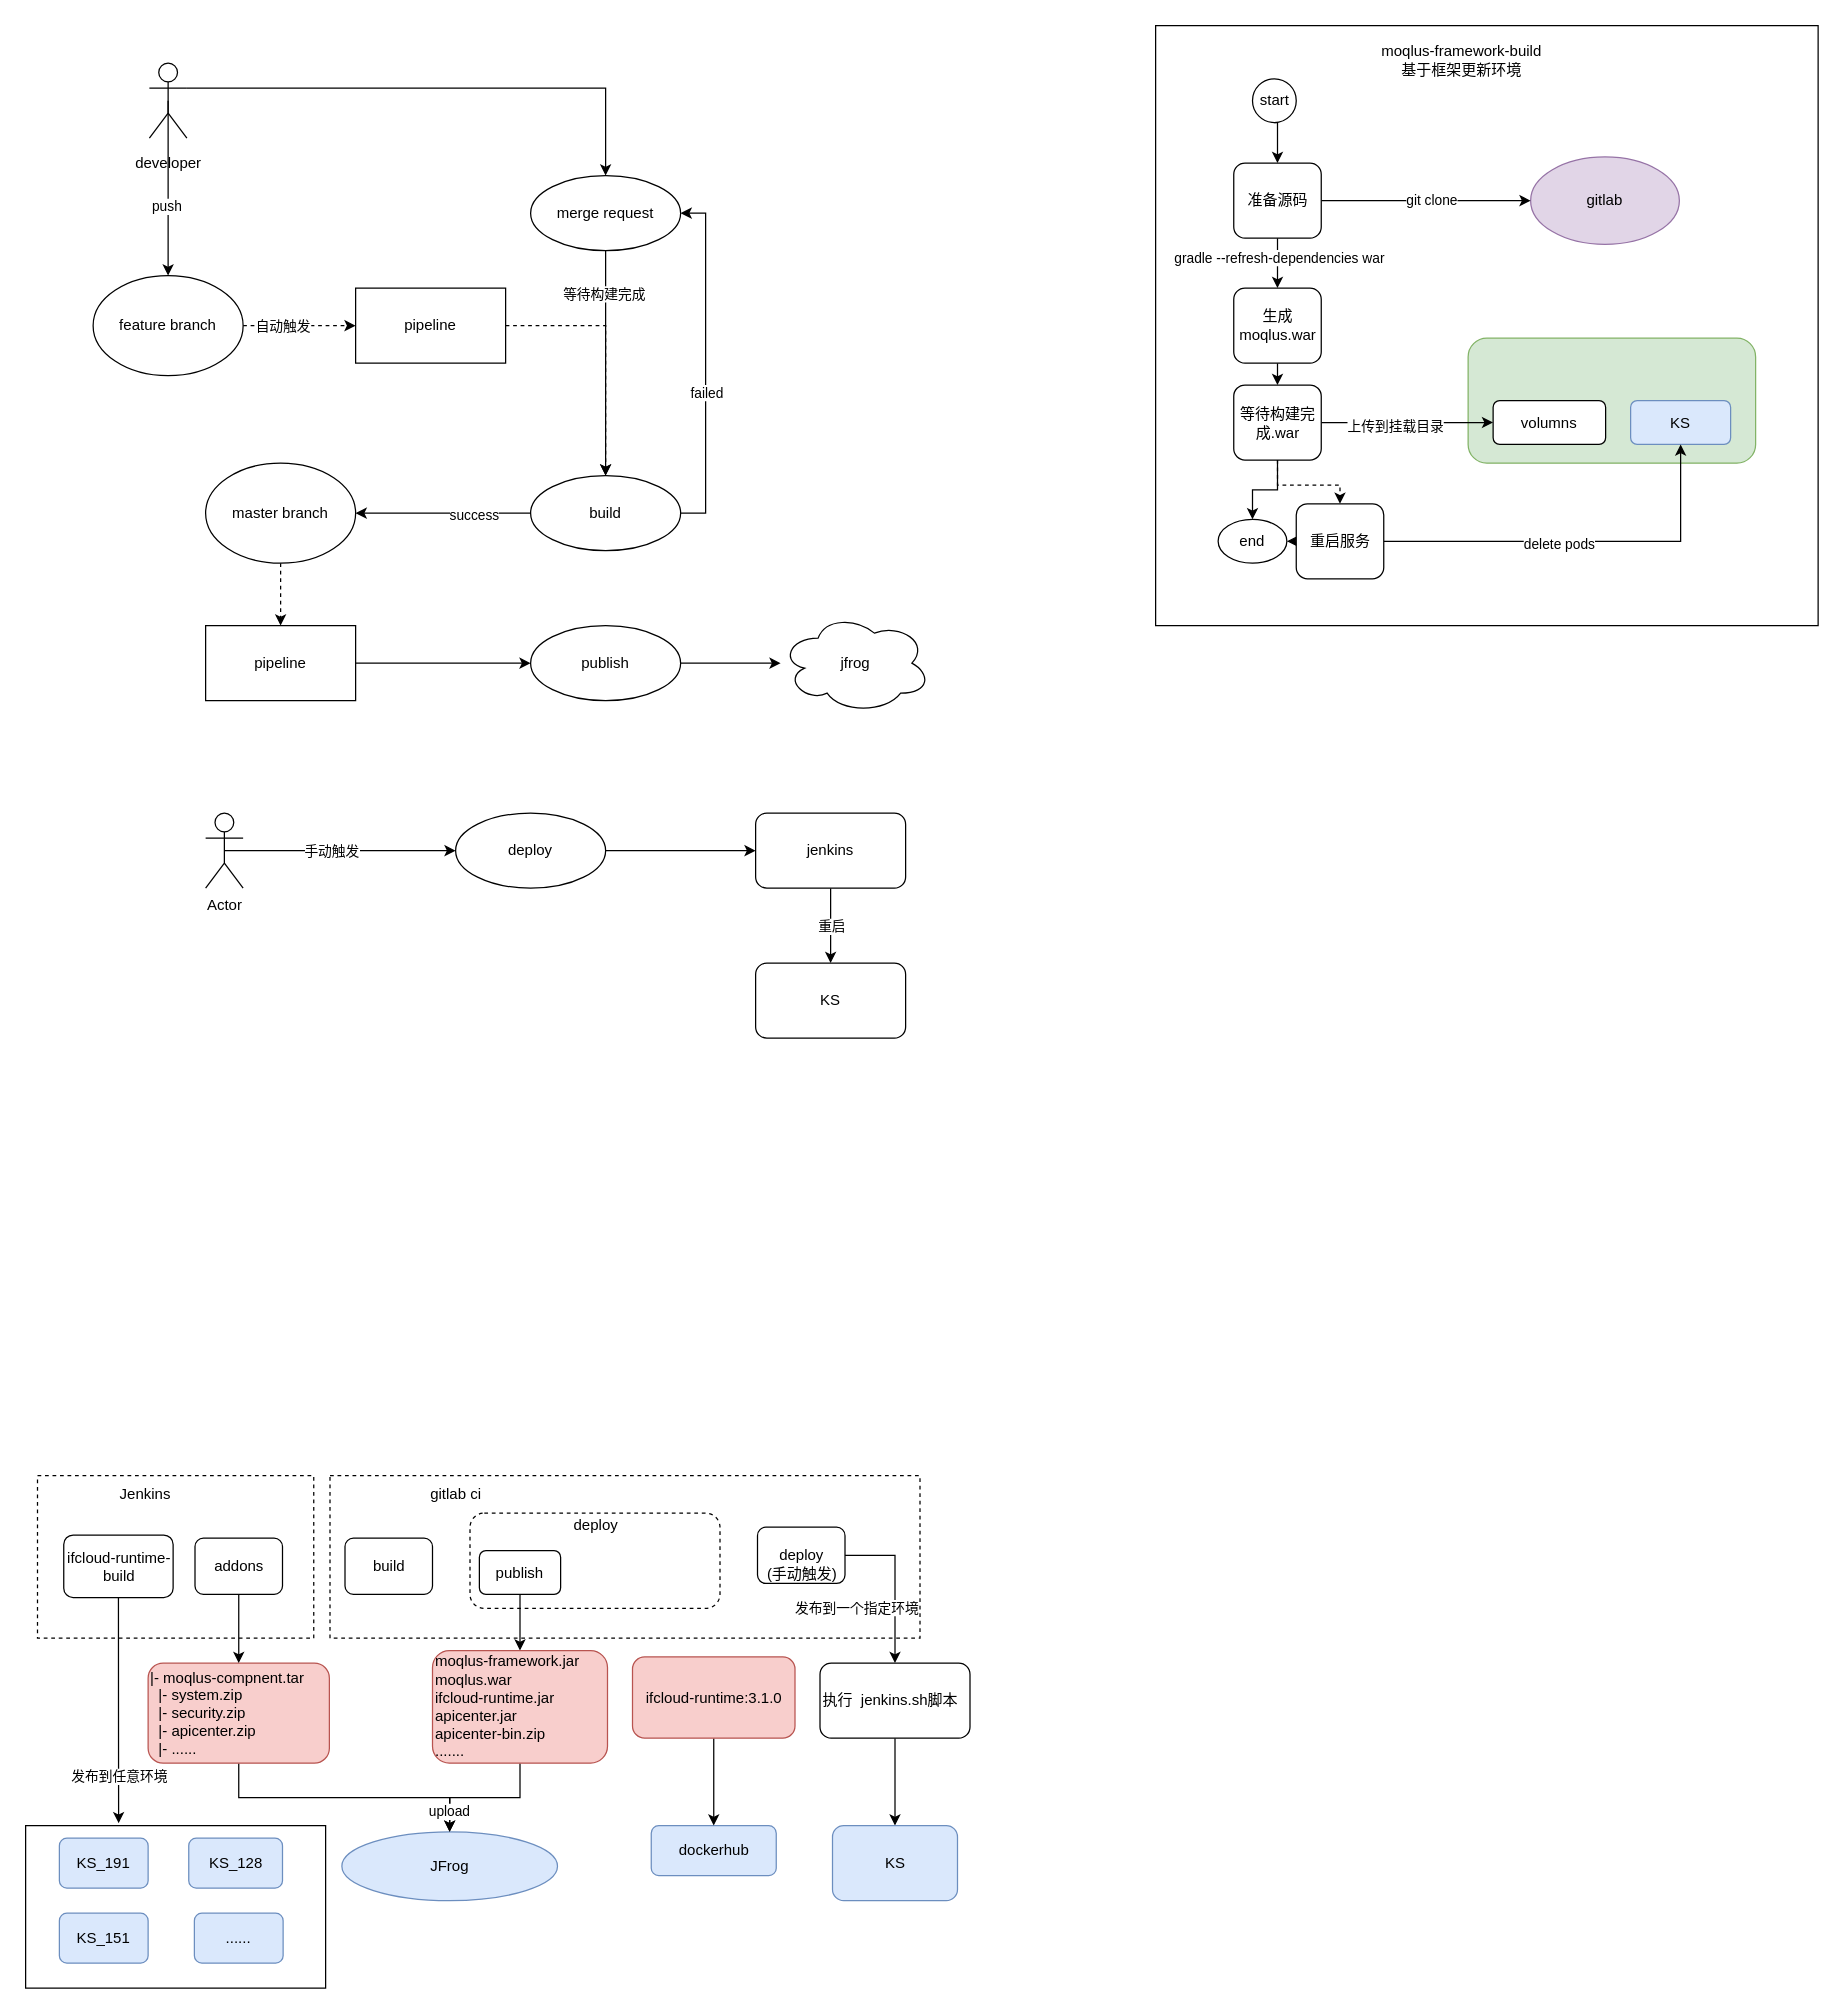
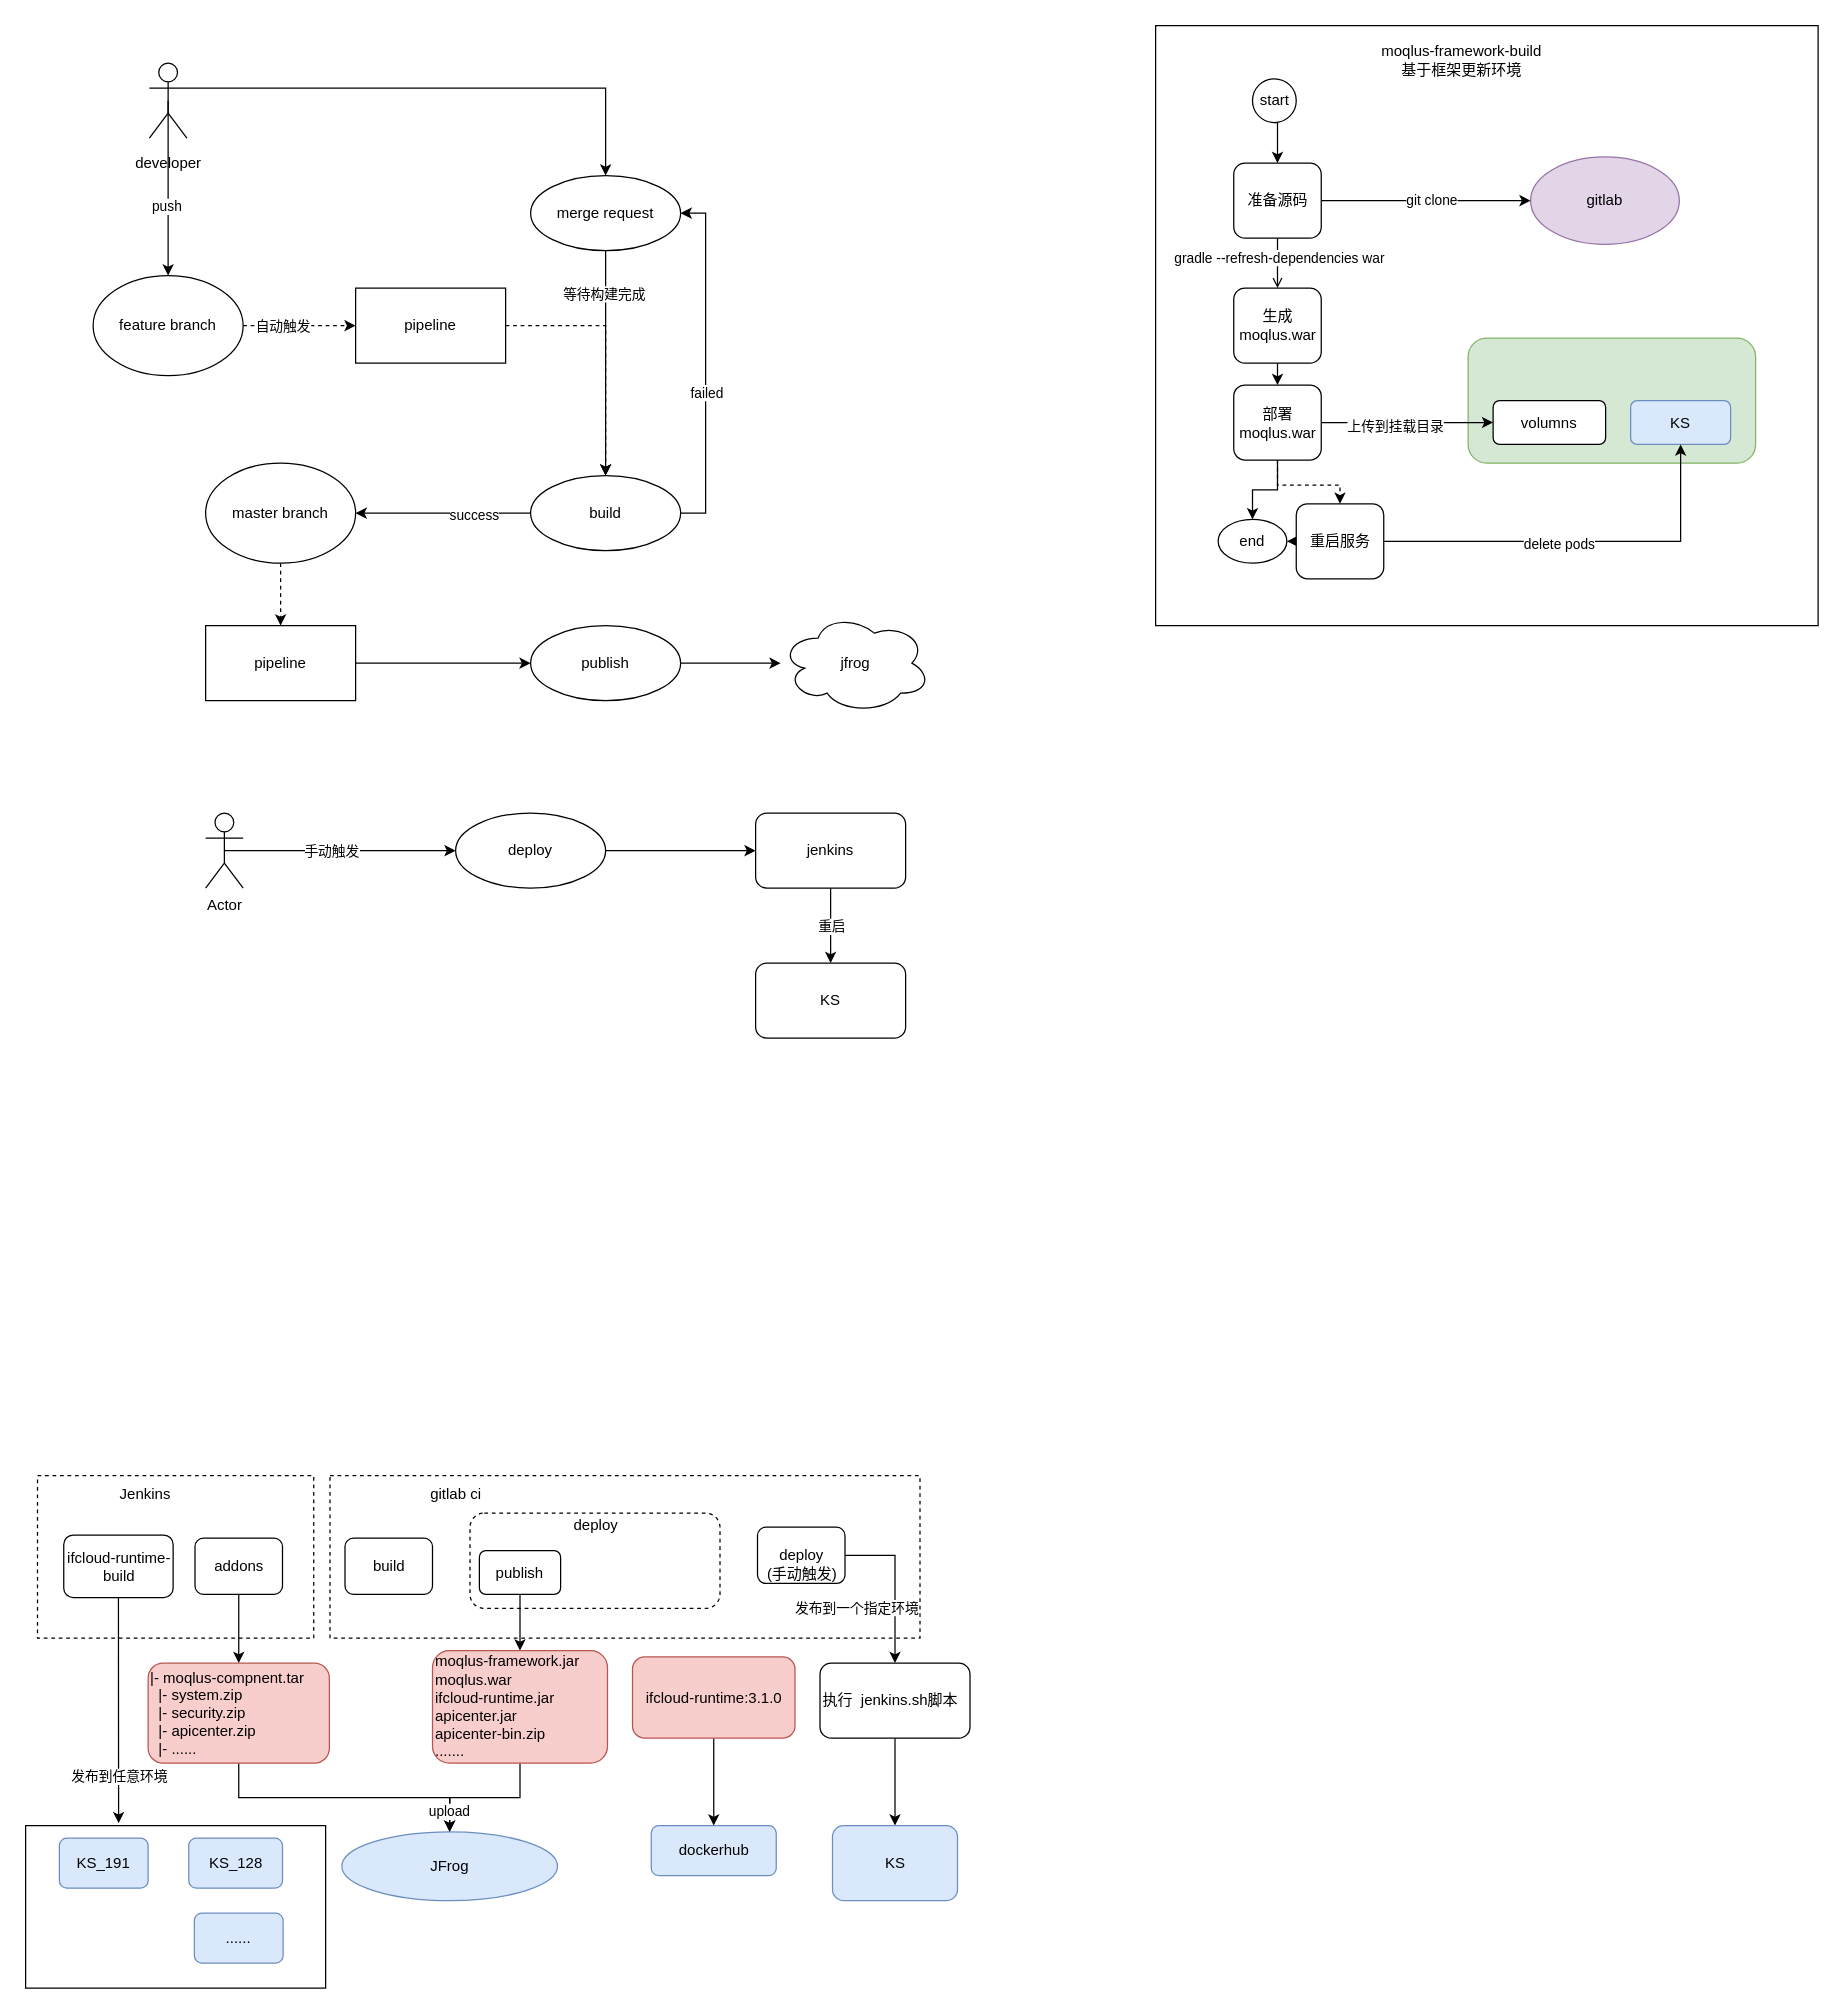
- <mxCell id="82" style="edgeStyle=orthogonalEdgeStyle;rounded=0;orthogonalLoop=1;jettySize=auto;html=1;exitX=0.5;exitY=1;exitDx=0;exitDy=0;strokeColor=default;" edge="1" parent="1" source="86" target="76"><mxGeometry relative="1" as="geometry" /></mxCell>
+ <mxCell id="82" style="edgeStyle=orthogonalEdgeStyle;rounded=0;orthogonalLoop=1;jettySize=auto;html=1;exitX=0.5;exitY=1;exitDx=0;exitDy=0;strokeColor=default;endArrow=open;" edge="1" parent="1" source="86" target="76"><mxGeometry relative="1" as="geometry" /></mxCell>
- <mxCell id="81" value="等待构建完成.war" style="rounded=1;whiteSpace=wrap;html=1;strokeWidth=1;align=center;" vertex="1" parent="1"><mxGeometry x="986.5" y="307.5" width="70" height="60" as="geometry" /></mxCell>
+ <mxCell id="81" value="部署moqlus.war" style="rounded=1;whiteSpace=wrap;html=1;strokeWidth=1;align=center;" vertex="1" parent="1"><mxGeometry x="986.5" y="307.5" width="70" height="60" as="geometry" /></mxCell>
- <mxCell id="65" value="KS_151" style="rounded=1;whiteSpace=wrap;html=1;strokeWidth=1;align=center;fillColor=#dae8fc;strokeColor=#6c8ebf;" vertex="1" parent="1"><mxGeometry x="47" y="1530" width="71" height="40" as="geometry" /></mxCell>
